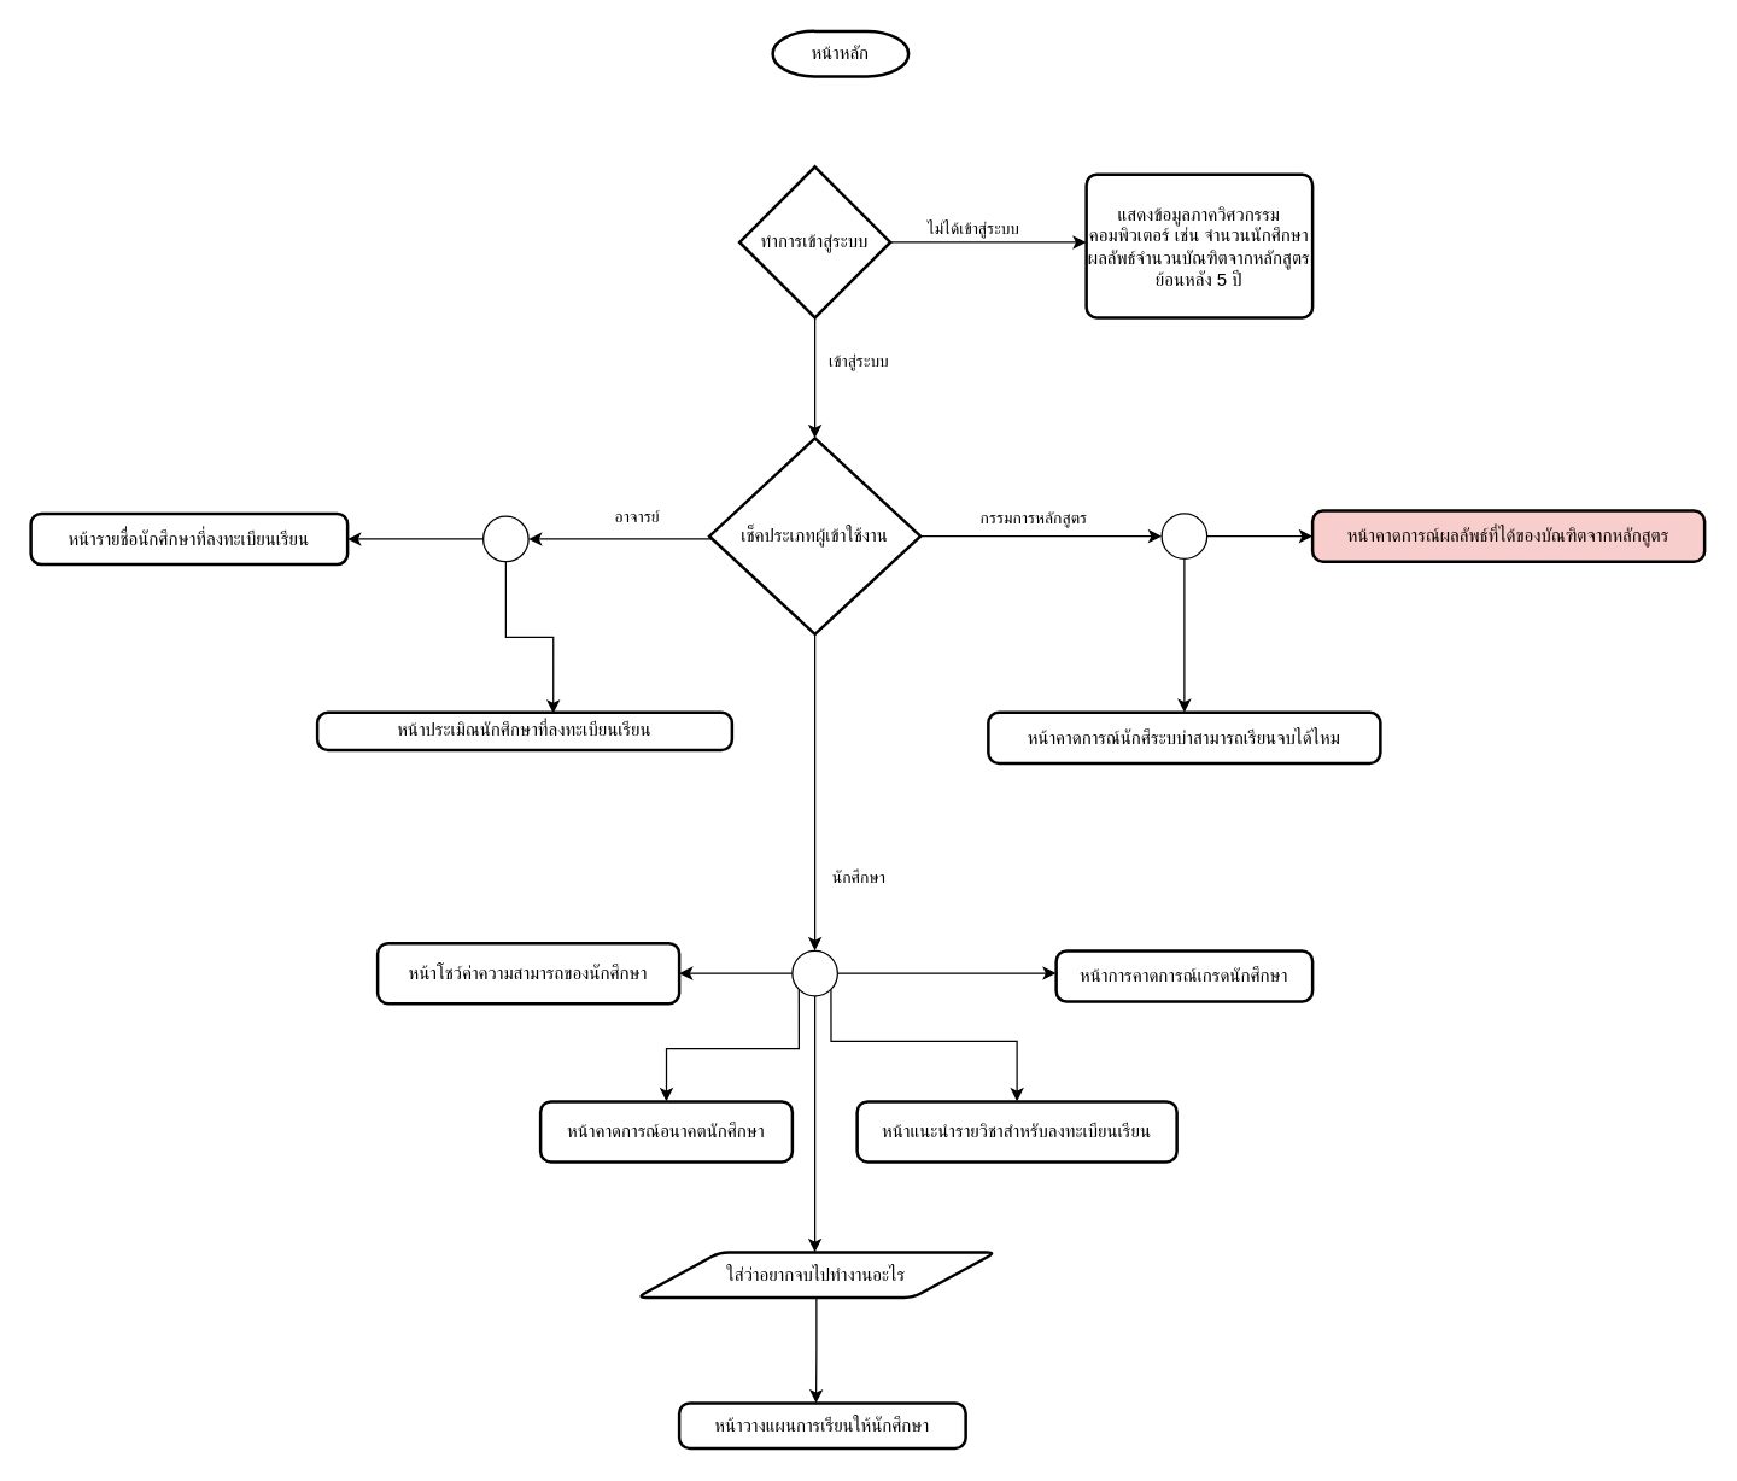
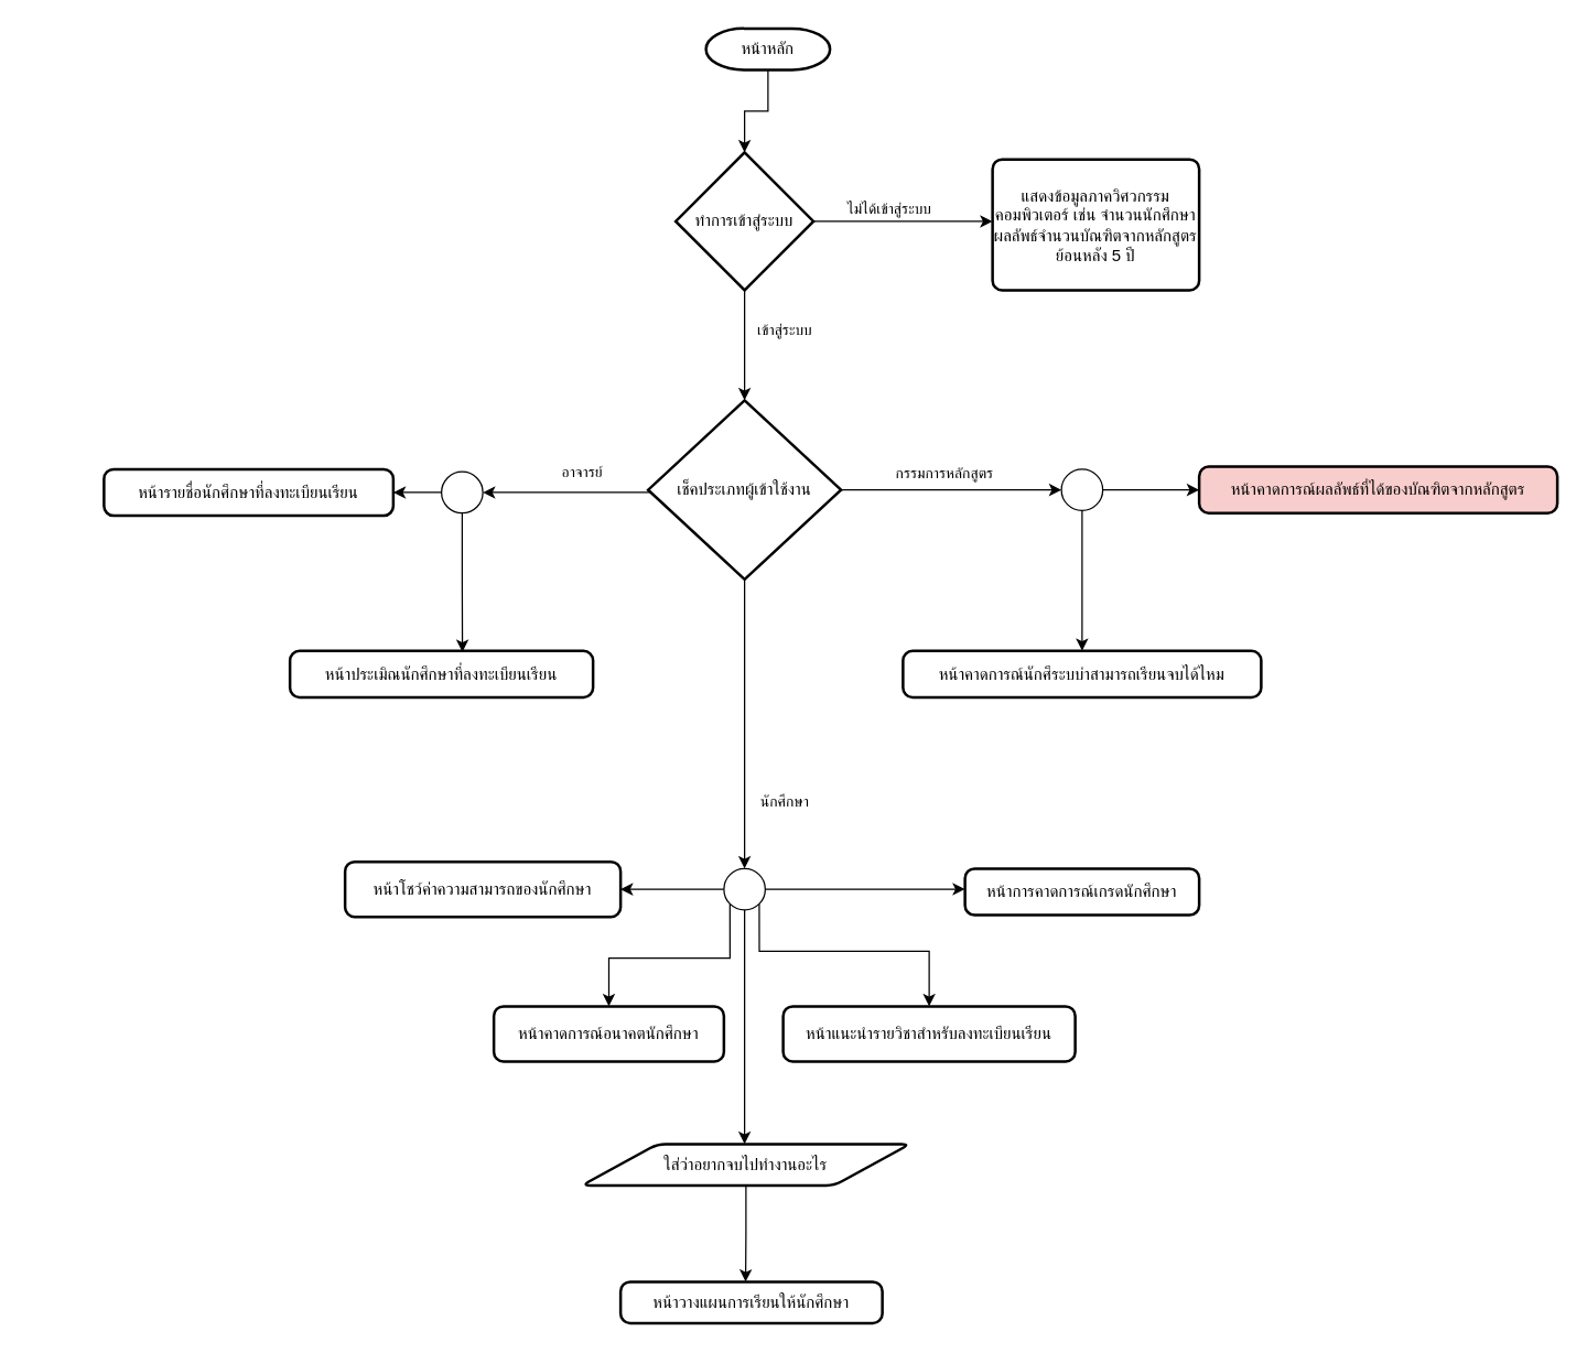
+ <mxCell id="2" style="edgeStyle=orthogonalEdgeStyle;rounded=0;orthogonalLoop=1;jettySize=auto;html=1;exitX=0.5;exitY=1;exitDx=0;exitDy=0;exitPerimeter=0;" edge="1" parent="1" source="3" target="8"><mxGeometry relative="1" as="geometry" /></mxCell>
- <mxCell id="35" value="หน้ารายชื่อนักศึกษาที่ลงทะเบียนเรียน" style="rounded=1;whiteSpace=wrap;html=1;absoluteArcSize=1;arcSize=14;strokeWidth=2;" vertex="1" parent="1"><mxGeometry x="20" y="340" width="210" height="33.75" as="geometry" /></mxCell>
+ <mxCell id="35" value="หน้ารายชื่อนักศึกษาที่ลงทะเบียนเรียน" style="rounded=1;whiteSpace=wrap;html=1;absoluteArcSize=1;arcSize=14;strokeWidth=2;" vertex="1" parent="1"><mxGeometry x="75" y="340" width="210" height="33.75" as="geometry" /></mxCell>
- <mxCell id="36" value="หน้าประเมิณนักศึกษาที่ลงทะเบียนเรียน" style="rounded=1;whiteSpace=wrap;html=1;absoluteArcSize=1;arcSize=14;strokeWidth=2;" vertex="1" parent="1"><mxGeometry x="210" y="471.87" width="275" height="25" as="geometry" /></mxCell>
+ <mxCell id="36" value="หน้าประเมิณนักศึกษาที่ลงทะเบียนเรียน" style="rounded=1;whiteSpace=wrap;html=1;absoluteArcSize=1;arcSize=14;strokeWidth=2;" vertex="1" parent="1"><mxGeometry x="210" y="471.87" width="220" height="33.75" as="geometry" /></mxCell>
